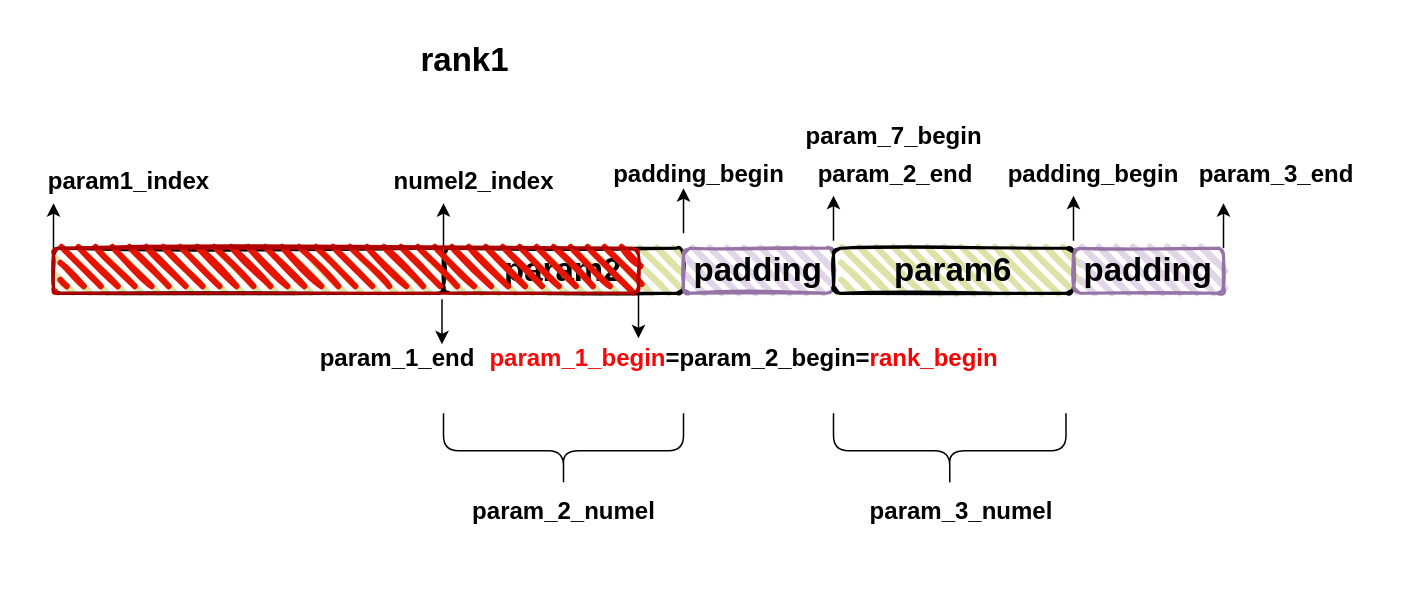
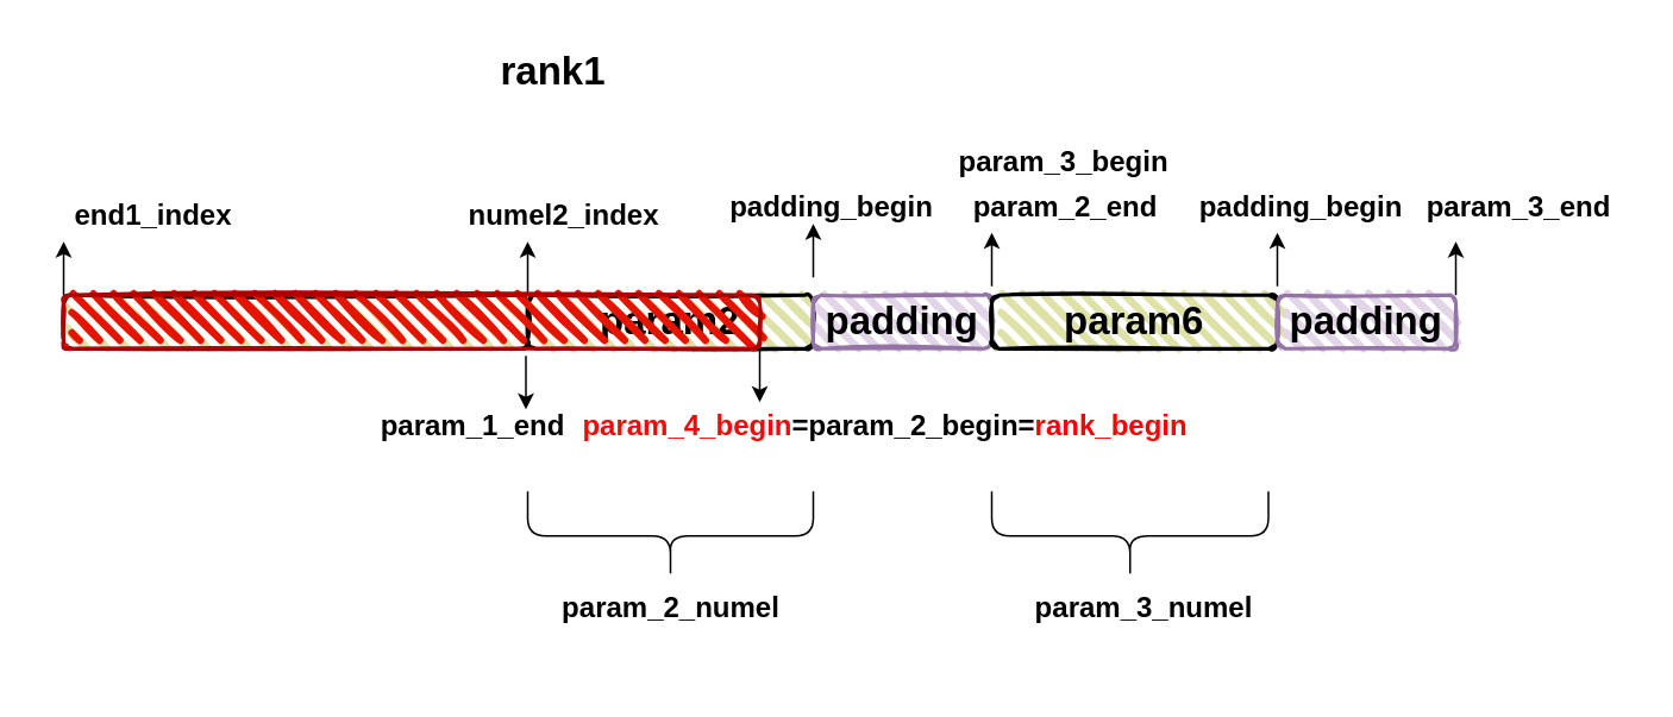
- <mxCell id="14" value="&lt;font style=&quot;font-size: 16px;&quot;&gt;&lt;b style=&quot;&quot;&gt;param_7_begin&lt;/b&gt;&lt;/font&gt;" style="text;html=1;align=center;verticalAlign=middle;resizable=0;points=[];autosize=1;strokeColor=none;fillColor=none;" vertex="1" parent="1"><mxGeometry x="525" y="75" width="140" height="30" as="geometry" /></mxCell>
+ <mxCell id="14" value="&lt;font style=&quot;font-size: 16px;&quot;&gt;&lt;b style=&quot;&quot;&gt;param_3_begin&lt;/b&gt;&lt;/font&gt;" style="text;html=1;align=center;verticalAlign=middle;resizable=0;points=[];autosize=1;strokeColor=none;fillColor=none;" vertex="1" parent="1"><mxGeometry x="525" y="75" width="140" height="30" as="geometry" /></mxCell>
- <mxCell id="16" value="&lt;font style=&quot;font-size: 16px;&quot;&gt;&lt;b style=&quot;&quot;&gt;param1_index&lt;/b&gt;&lt;/font&gt;" style="text;html=1;align=center;verticalAlign=middle;resizable=0;points=[];autosize=1;strokeColor=none;fillColor=none;" vertex="1" parent="1"><mxGeometry x="20" y="105" width="130" height="30" as="geometry" /></mxCell>
+ <mxCell id="16" value="&lt;font style=&quot;font-size: 16px;&quot;&gt;&lt;b style=&quot;&quot;&gt;end1_index&lt;/b&gt;&lt;/font&gt;" style="text;html=1;align=center;verticalAlign=middle;resizable=0;points=[];autosize=1;strokeColor=none;fillColor=none;" vertex="1" parent="1"><mxGeometry x="20" y="105" width="130" height="30" as="geometry" /></mxCell>
- <mxCell id="13" value="&lt;font style=&quot;font-size: 16px;&quot;&gt;&lt;b style=&quot;&quot;&gt;&lt;font style=&quot;color: light-dark(rgb(247, 8, 8), rgb(237, 237, 237));&quot;&gt;param_1_begin&lt;/font&gt;=param_2_begin=&lt;font style=&quot;color: light-dark(rgb(246, 4, 4), rgb(237, 237, 237));&quot;&gt;rank_begin&lt;/font&gt;&lt;/b&gt;&lt;/font&gt;" style="text;html=1;align=center;verticalAlign=middle;resizable=0;points=[];autosize=1;strokeColor=none;fillColor=none;" vertex="1" parent="1"><mxGeometry x="315" y="222.5" width="360" height="30" as="geometry" /></mxCell>
+ <mxCell id="13" value="&lt;font style=&quot;font-size: 16px;&quot;&gt;&lt;b style=&quot;&quot;&gt;&lt;font style=&quot;color: light-dark(rgb(247, 8, 8), rgb(237, 237, 237));&quot;&gt;param_4_begin&lt;/font&gt;=param_2_begin=&lt;font style=&quot;color: light-dark(rgb(246, 4, 4), rgb(237, 237, 237));&quot;&gt;rank_begin&lt;/font&gt;&lt;/b&gt;&lt;/font&gt;" style="text;html=1;align=center;verticalAlign=middle;resizable=0;points=[];autosize=1;strokeColor=none;fillColor=none;" vertex="1" parent="1"><mxGeometry x="315" y="222.5" width="360" height="30" as="geometry" /></mxCell>
